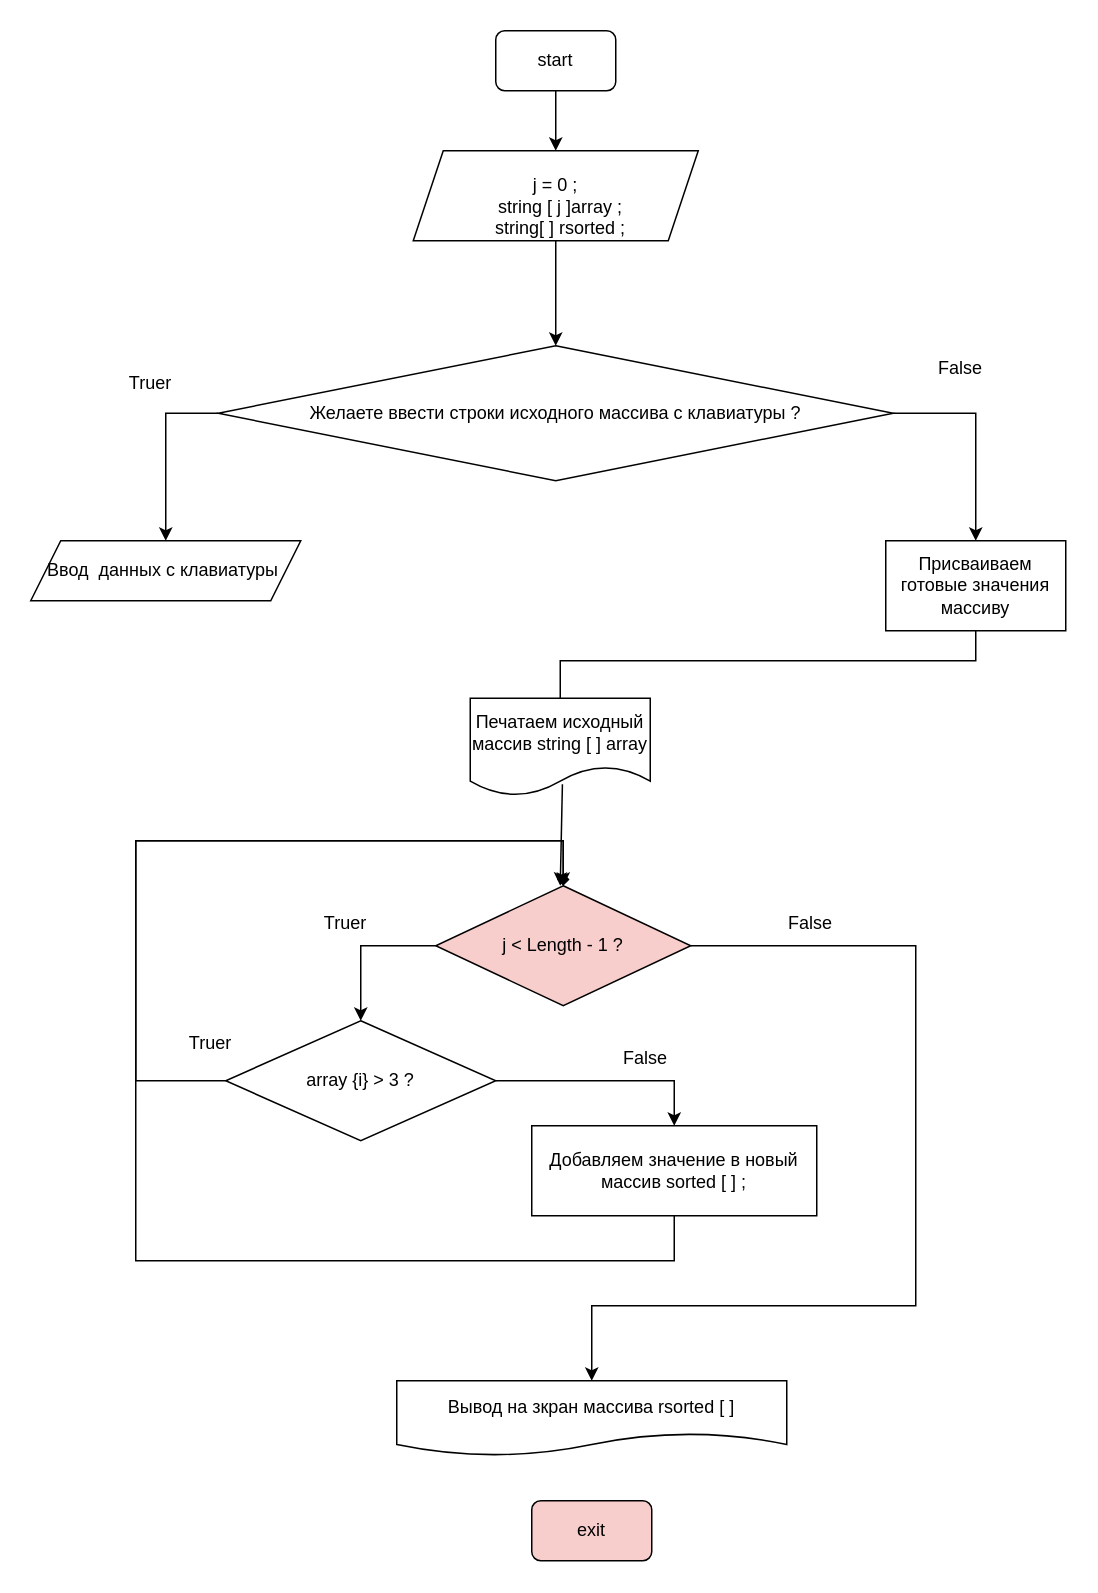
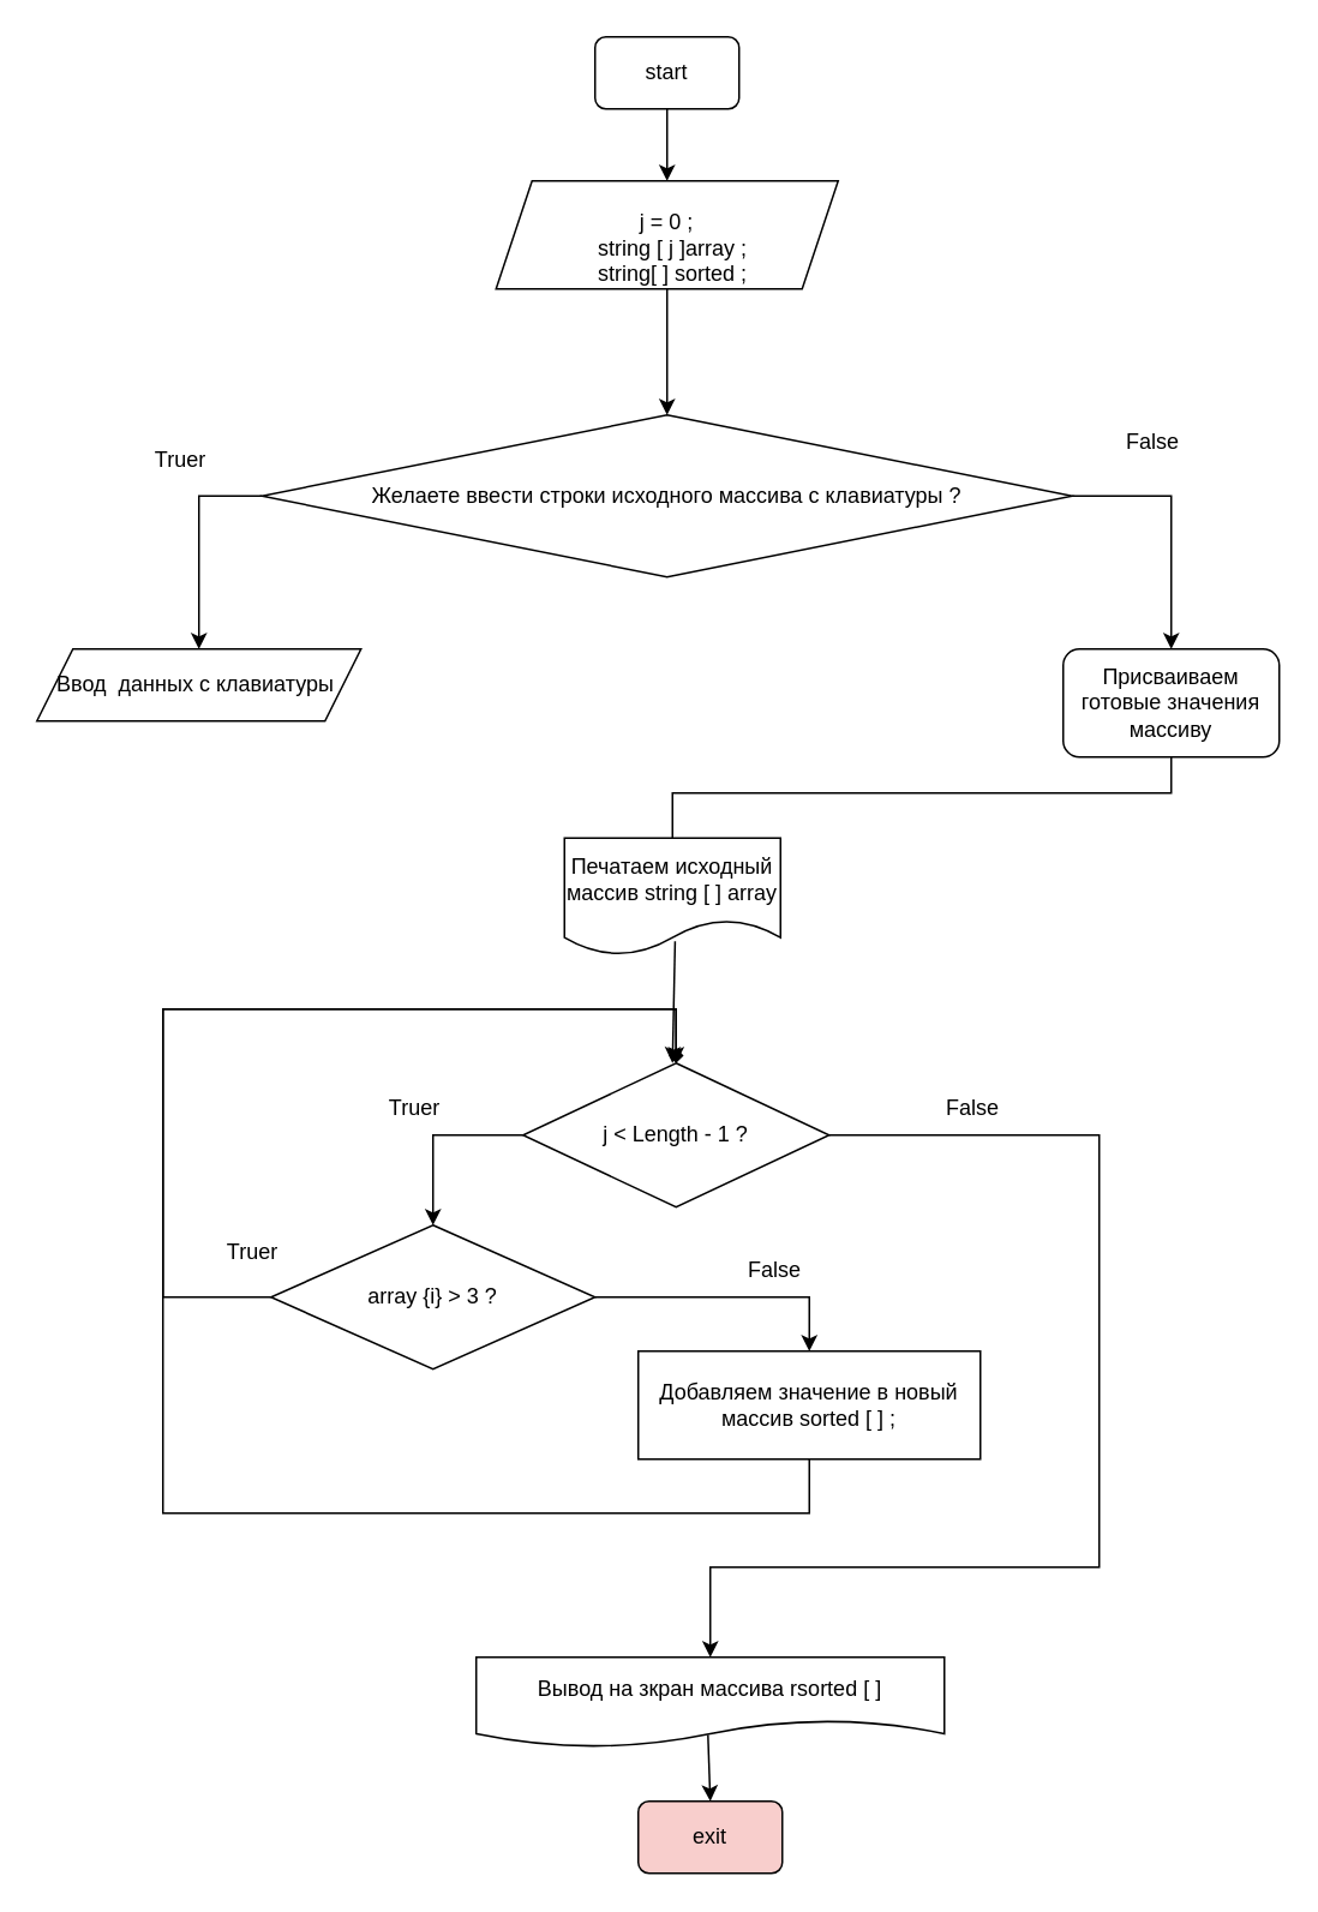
- <mxCell id="3" value="&lt;font style=&quot;&quot;&gt;&lt;br&gt;&lt;font style=&quot;font-size: 12px;&quot;&gt;j = 0 ;&lt;br&gt;&amp;nbsp; string [ j ]array ;&lt;br&gt;&amp;nbsp; string[ ] rsorted ;&lt;/font&gt;&lt;/font&gt;" style="shape=parallelogram;perimeter=parallelogramPerimeter;whiteSpace=wrap;html=1;fixedSize=1;" parent="1" vertex="1"><mxGeometry x="275" y="100" width="190" height="60" as="geometry" /></mxCell>
+ <mxCell id="3" value="&lt;font style=&quot;&quot;&gt;&lt;br&gt;&lt;font style=&quot;font-size: 12px;&quot;&gt;j = 0 ;&lt;br&gt;&amp;nbsp; string [ j ]array ;&lt;br&gt;&amp;nbsp; string[ ] sorted ;&lt;/font&gt;&lt;/font&gt;" style="shape=parallelogram;perimeter=parallelogramPerimeter;whiteSpace=wrap;html=1;fixedSize=1;" parent="1" vertex="1"><mxGeometry x="275" y="100" width="190" height="60" as="geometry" /></mxCell>
- <mxCell id="11" value="&lt;font style=&quot;font-size: 12px;&quot;&gt;Присваиваем готовые значения массиву&lt;/font&gt;" style="rounded=0;whiteSpace=wrap;html=1;" vertex="1" parent="1"><mxGeometry x="590" y="360" width="120" height="60" as="geometry" /></mxCell>
+ <mxCell id="11" value="&lt;font style=&quot;font-size: 12px;&quot;&gt;Присваиваем готовые значения массиву&lt;/font&gt;" style="whiteSpace=wrap;html=1;rounded=1;" vertex="1" parent="1"><mxGeometry x="590" y="360" width="120" height="60" as="geometry" /></mxCell>
- <mxCell id="21" value="j &amp;lt; Length - 1 ?" style="rhombus;whiteSpace=wrap;html=1;fillColor=#f8cecc;" vertex="1" parent="1"><mxGeometry x="290" y="590" width="170" height="80" as="geometry" /></mxCell>
+ <mxCell id="21" value="j &amp;lt; Length - 1 ?" style="rhombus;whiteSpace=wrap;html=1;" vertex="1" parent="1"><mxGeometry x="290" y="590" width="170" height="80" as="geometry" /></mxCell>
+ <mxCell id="8" value="" style="endArrow=classic;html=1;rounded=0;exitX=0.495;exitY=0.863;exitDx=0;exitDy=0;exitPerimeter=0;entryX=0.5;entryY=0;entryDx=0;entryDy=0;" parent="1" source="6" target="7" edge="1"><mxGeometry width="50" height="50" relative="1" as="geometry"><mxPoint x="510" y="850" as="sourcePoint" /><mxPoint x="560" y="800" as="targetPoint" /></mxGeometry></mxCell>
